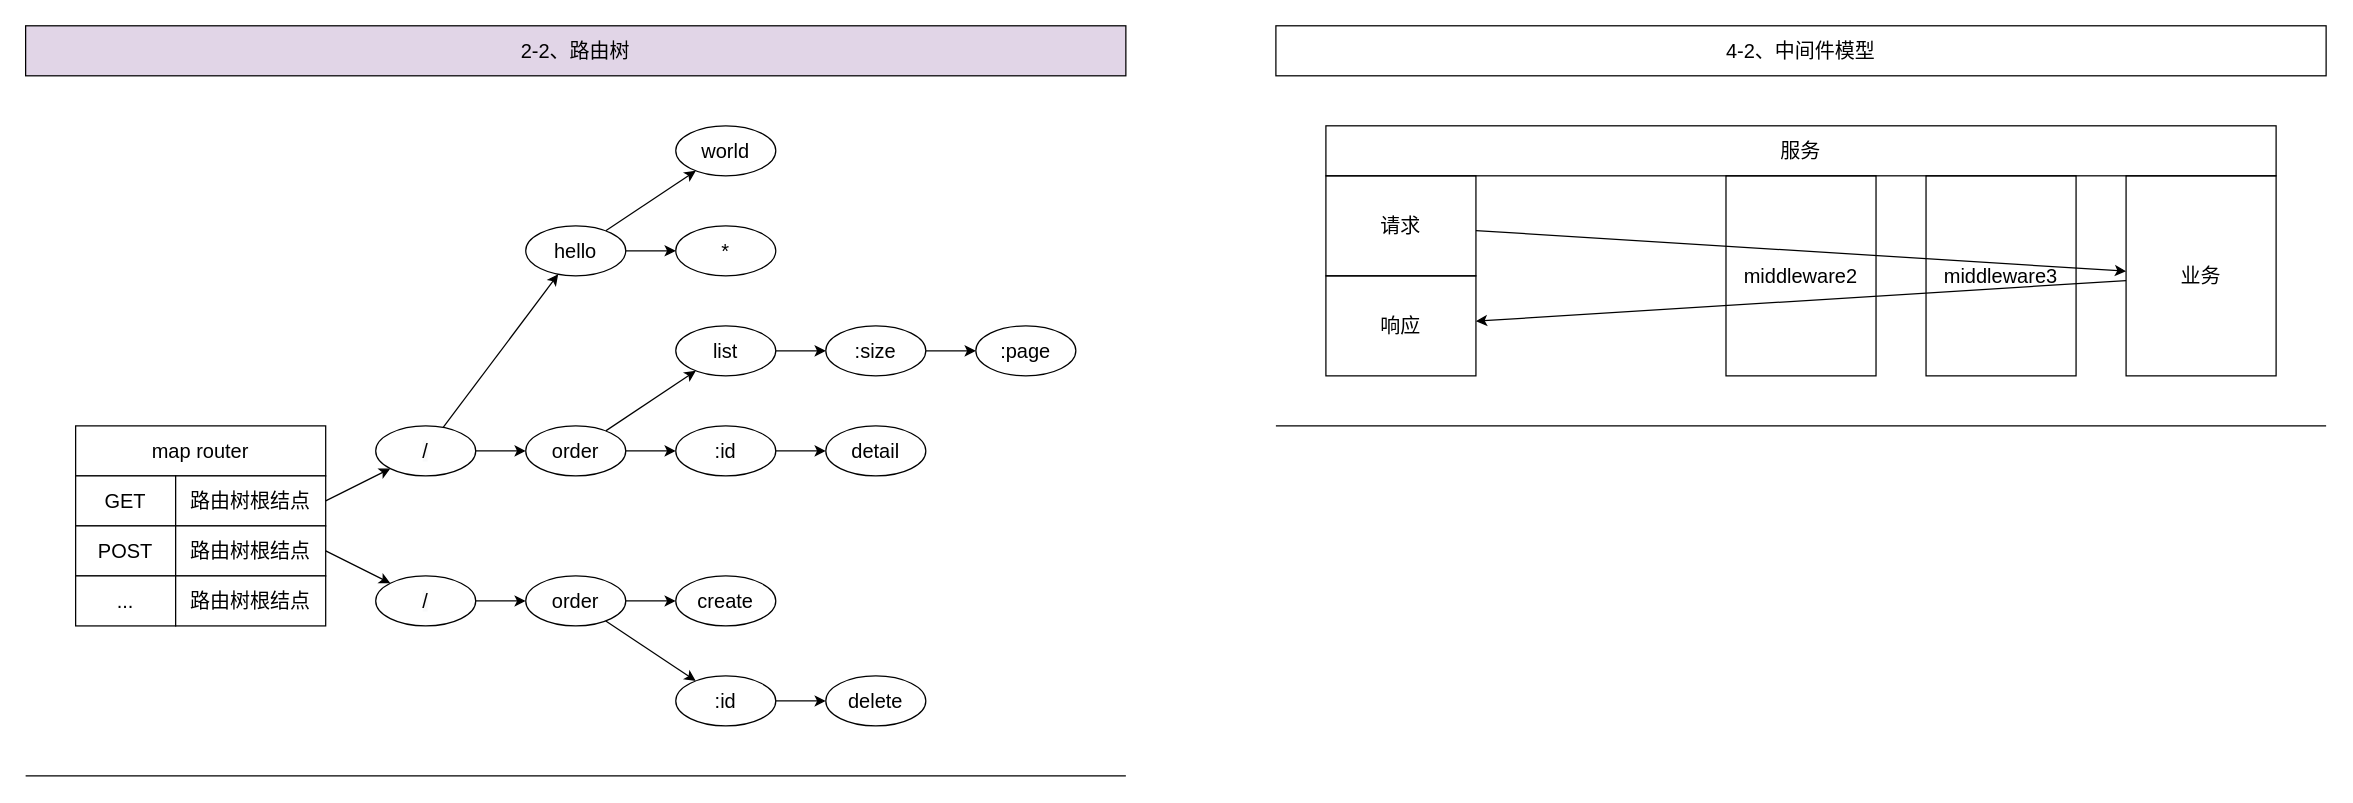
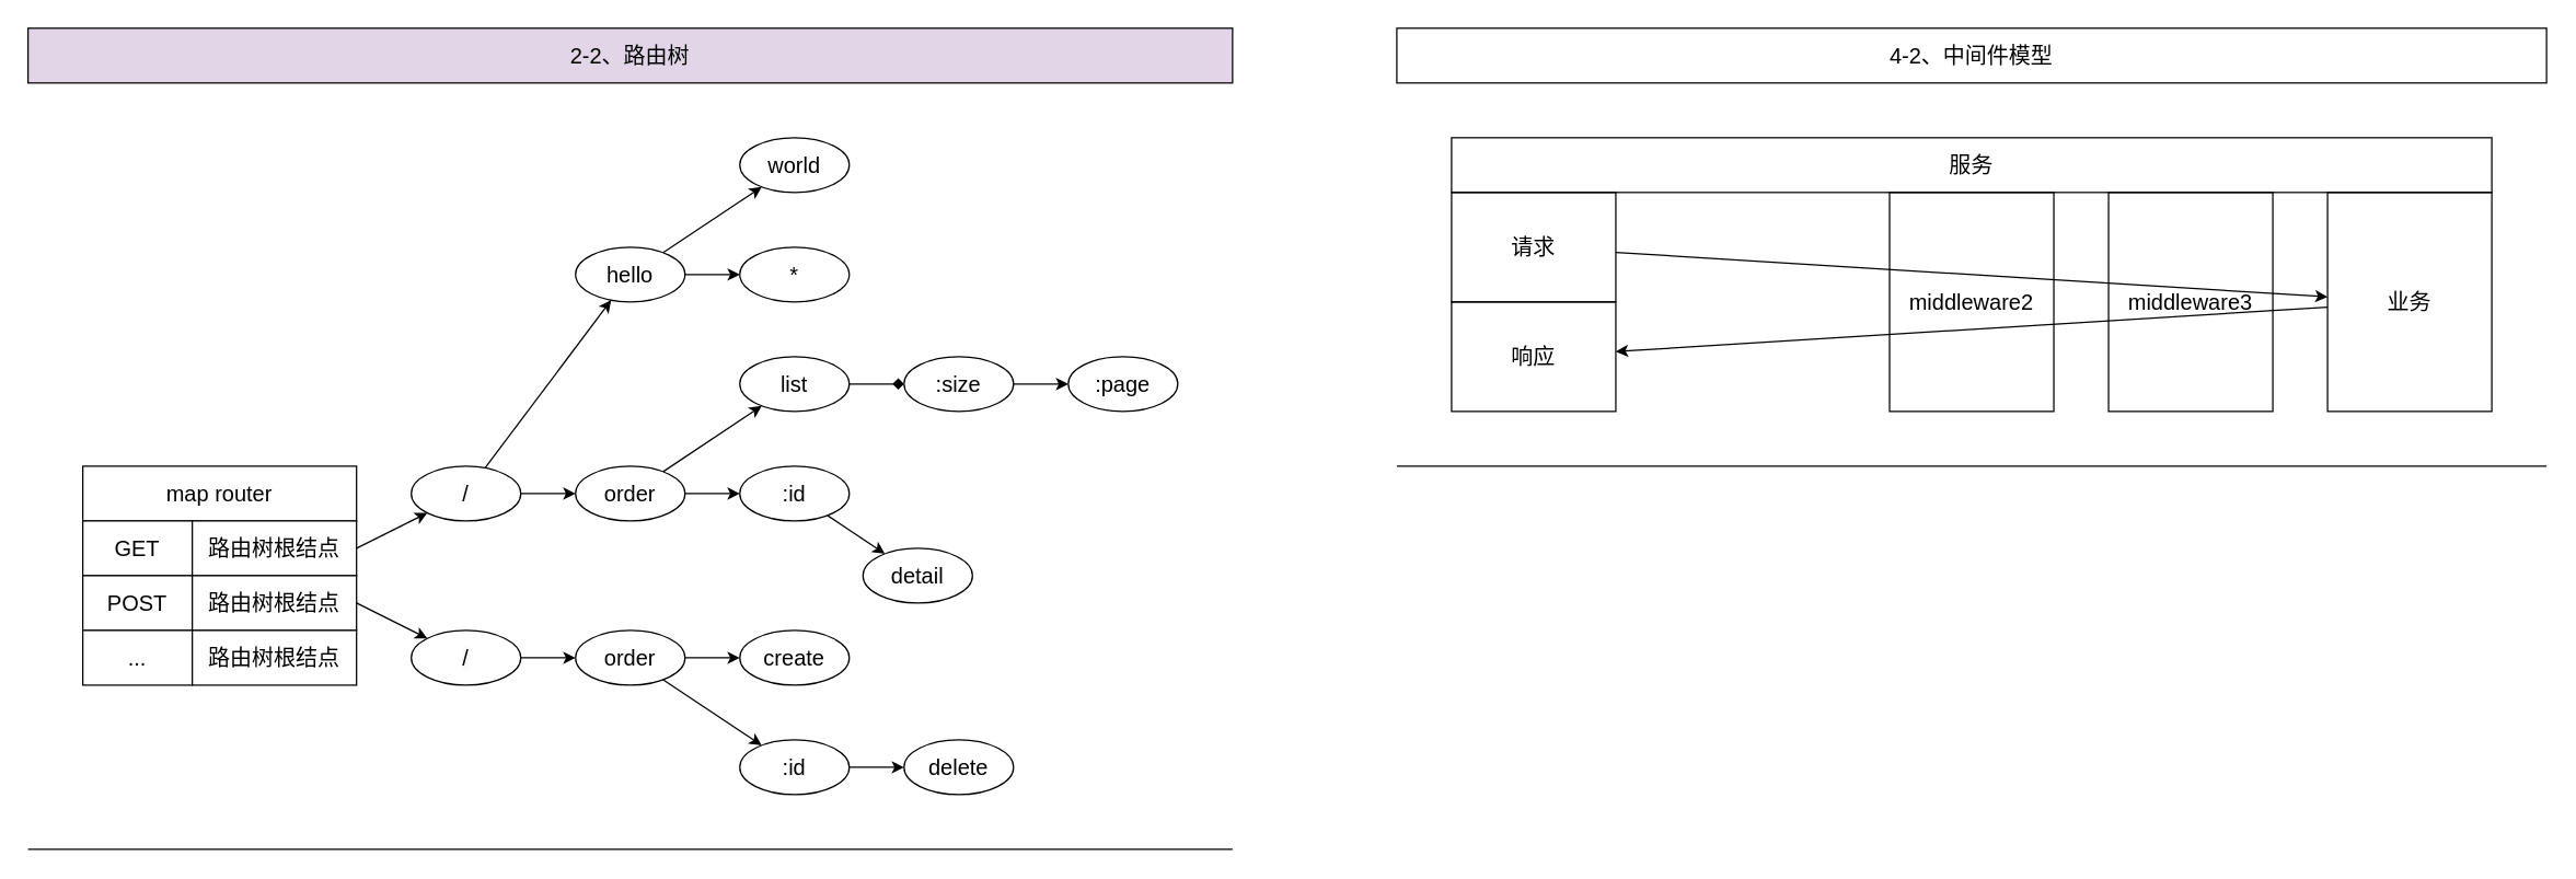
- <mxCell id="28" value="" style="endArrow=classic;html=1;rounded=0;fontSize=16;fontColor=default;strokeColor=default;" parent="1" source="14" target="15" edge="1"><mxGeometry width="50" height="50" relative="1" as="geometry"><mxPoint x="425.224" y="325.522" as="sourcePoint" /><mxPoint x="504.776" y="374.478" as="targetPoint" /></mxGeometry></mxCell>
+ <mxCell id="28" value="" style="endArrow=diamond;html=1;rounded=0;fontSize=16;fontColor=default;strokeColor=default;" parent="1" source="14" target="15" edge="1"><mxGeometry width="50" height="50" relative="1" as="geometry"><mxPoint x="425.224" y="325.522" as="sourcePoint" /><mxPoint x="504.776" y="374.478" as="targetPoint" /></mxGeometry></mxCell>
- <mxCell id="32" value="detail" style="ellipse;whiteSpace=wrap;html=1;fontSize=16;fontColor=default;strokeColor=default;" parent="1" vertex="1"><mxGeometry x="660" y="340" width="80" height="40" as="geometry" /></mxCell>
+ <mxCell id="32" value="detail" style="ellipse;whiteSpace=wrap;html=1;fontSize=16;fontColor=default;strokeColor=default;" parent="1" vertex="1"><mxGeometry x="630" y="400" width="80" height="40" as="geometry" /></mxCell>
